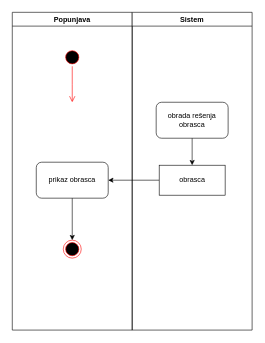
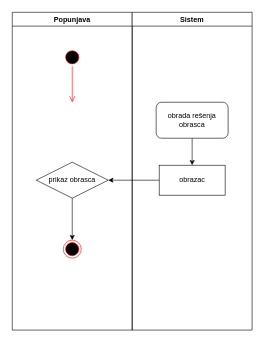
- <mxCell id="6" value="prikaz obrasca" style="whiteSpace=wrap;html=1;rounded=1;shadow=0;fillStyle=auto;gradientColor=none;" parent="2" vertex="1"><mxGeometry x="40" y="250" width="120" height="60" as="geometry" /></mxCell>
+ <mxCell id="6" value="prikaz obrasca" style="rhombus;whiteSpace=wrap;html=1;shadow=0;fillStyle=auto;gradientColor=none;" parent="2" vertex="1"><mxGeometry x="40" y="250" width="120" height="60" as="geometry" /></mxCell>
- <mxCell id="11" value="obrasca" style="html=1;rounded=0;shadow=0;fillStyle=auto;strokeColor=default;fillColor=default;gradientColor=none;" parent="1" vertex="1"><mxGeometry x="265" y="275" width="110" height="50" as="geometry" /></mxCell>
+ <mxCell id="11" value="obrazac" style="html=1;rounded=0;shadow=0;fillStyle=auto;strokeColor=default;fillColor=default;gradientColor=none;" parent="1" vertex="1"><mxGeometry x="265" y="275" width="110" height="50" as="geometry" /></mxCell>
